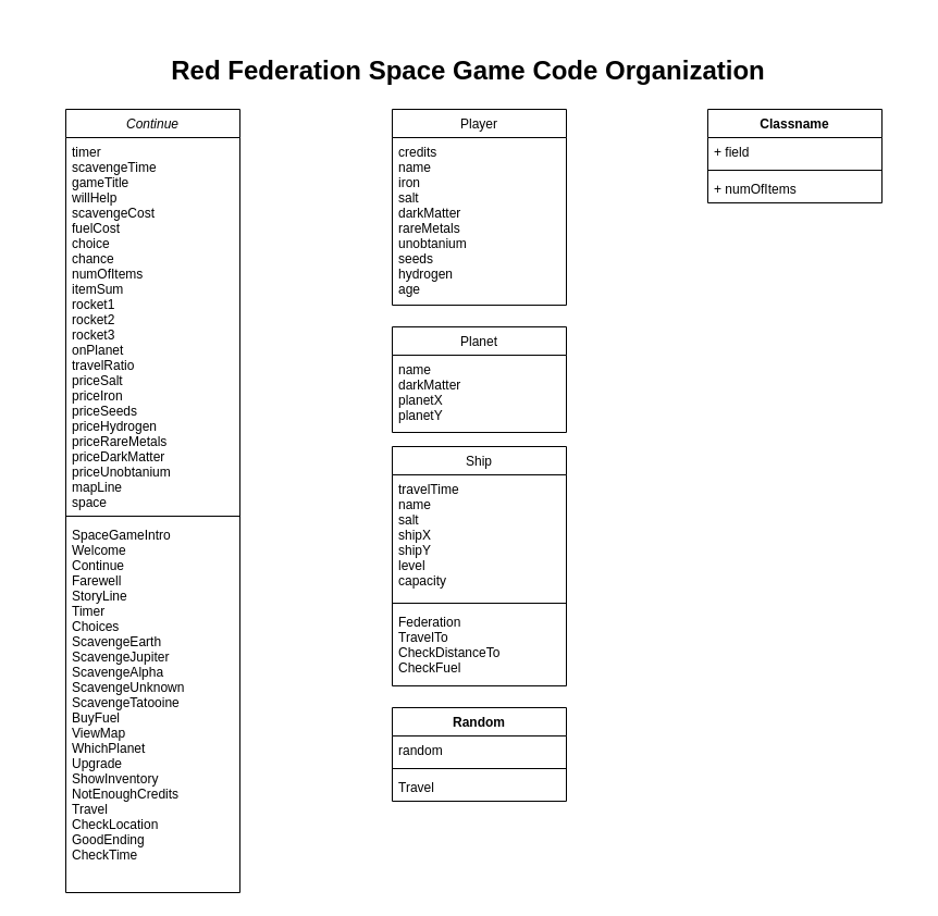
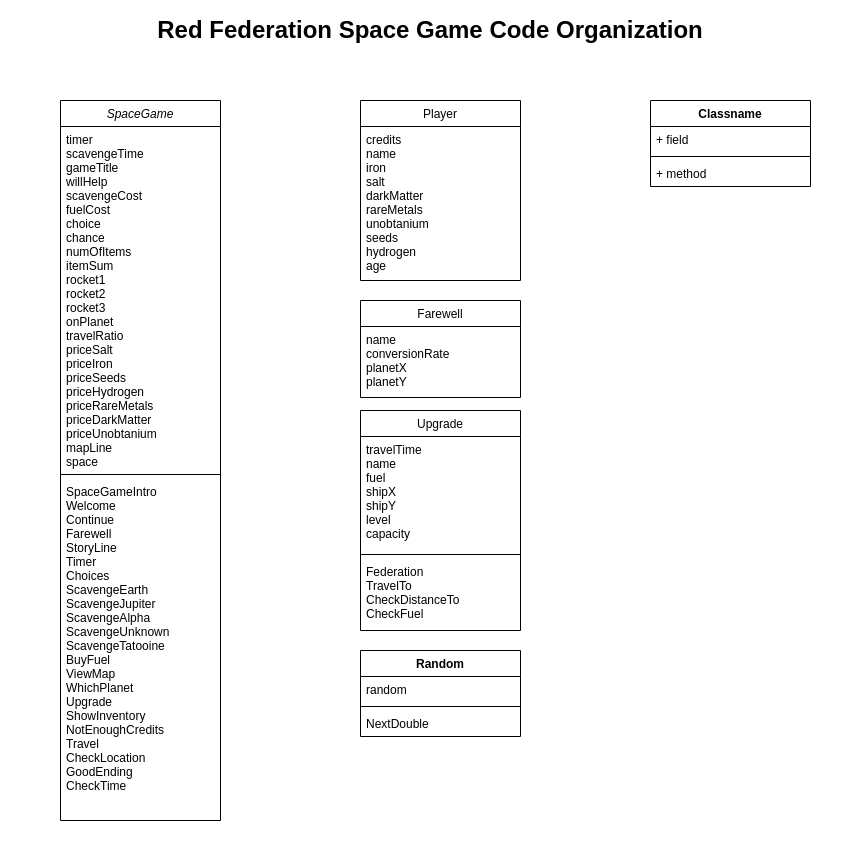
- <mxCell id="14" value="&lt;font style=&quot;font-size: 24px&quot;&gt;&lt;b&gt;Red Federation Space Game Code Organization&lt;/b&gt;&lt;/font&gt;" style="text;html=1;strokeColor=none;fillColor=none;align=center;verticalAlign=middle;whiteSpace=wrap;rounded=0;" parent="1" vertex="1"><mxGeometry x="20" y="55" width="820" height="20" as="geometry" /></mxCell>
+ <mxCell id="14" value="&lt;font style=&quot;font-size: 24px&quot;&gt;&lt;b&gt;Red Federation Space Game Code Organization&lt;/b&gt;&lt;/font&gt;" style="text;html=1;strokeColor=none;fillColor=none;align=center;verticalAlign=middle;whiteSpace=wrap;rounded=0;" parent="1" vertex="1"><mxGeometry y="20" width="820" height="20" as="geometry" x="20" /></mxCell>
- <mxCell id="2" value="Continue" style="swimlane;fontStyle=2;align=center;verticalAlign=top;childLayout=stackLayout;horizontal=1;startSize=26;horizontalStack=0;resizeParent=1;resizeLast=0;collapsible=1;marginBottom=0;rounded=0;shadow=0;strokeWidth=1;" parent="1" vertex="1"><mxGeometry x="60" y="100" width="160" height="720" as="geometry"><mxRectangle x="230" y="140" width="160" height="26" as="alternateBounds" /></mxGeometry></mxCell>
+ <mxCell id="2" value="SpaceGame" style="swimlane;fontStyle=2;align=center;verticalAlign=top;childLayout=stackLayout;horizontal=1;startSize=26;horizontalStack=0;resizeParent=1;resizeLast=0;collapsible=1;marginBottom=0;rounded=0;shadow=0;strokeWidth=1;" parent="1" vertex="1"><mxGeometry x="60" y="100" width="160" height="720" as="geometry"><mxRectangle x="230" y="140" width="160" height="26" as="alternateBounds" /></mxGeometry></mxCell>
- <mxCell id="18" value="+ numOfItems" style="text;strokeColor=none;fillColor=none;align=left;verticalAlign=top;spacingLeft=4;spacingRight=4;overflow=hidden;rotatable=0;points=[[0,0.5],[1,0.5]];portConstraint=eastwest;" parent="15" vertex="1"><mxGeometry y="60" width="160" height="26" as="geometry" /></mxCell>
+ <mxCell id="18" value="+ method" style="text;strokeColor=none;fillColor=none;align=left;verticalAlign=top;spacingLeft=4;spacingRight=4;overflow=hidden;rotatable=0;points=[[0,0.5],[1,0.5]];portConstraint=eastwest;" parent="15" vertex="1"><mxGeometry y="60" width="160" height="26" as="geometry" /></mxCell>
- <mxCell id="6" value="Planet" style="swimlane;fontStyle=0;align=center;verticalAlign=top;childLayout=stackLayout;horizontal=1;startSize=26;horizontalStack=0;resizeParent=1;resizeLast=0;collapsible=1;marginBottom=0;rounded=0;shadow=0;strokeWidth=1;" parent="1" vertex="1"><mxGeometry x="360" y="300" width="160" height="97" as="geometry"><mxRectangle x="130" y="380" width="160" height="26" as="alternateBounds" /></mxGeometry></mxCell>
+ <mxCell id="6" value="Farewell" style="swimlane;fontStyle=0;align=center;verticalAlign=top;childLayout=stackLayout;horizontal=1;startSize=26;horizontalStack=0;resizeParent=1;resizeLast=0;collapsible=1;marginBottom=0;rounded=0;shadow=0;strokeWidth=1;" parent="1" vertex="1"><mxGeometry x="360" y="300" width="160" height="97" as="geometry"><mxRectangle x="130" y="380" width="160" height="26" as="alternateBounds" /></mxGeometry></mxCell>
- <mxCell id="7" value="name&#10;darkMatter&#10;planetX&#10;planetY" style="text;align=left;verticalAlign=top;spacingLeft=4;spacingRight=4;overflow=hidden;rotatable=0;points=[[0,0.5],[1,0.5]];portConstraint=eastwest;rounded=0;shadow=0;html=0;" parent="6" vertex="1"><mxGeometry y="26" width="160" height="68" as="geometry" /></mxCell>
+ <mxCell id="7" value="name&#10;conversionRate&#10;planetX&#10;planetY" style="text;align=left;verticalAlign=top;spacingLeft=4;spacingRight=4;overflow=hidden;rotatable=0;points=[[0,0.5],[1,0.5]];portConstraint=eastwest;rounded=0;shadow=0;html=0;" parent="6" vertex="1"><mxGeometry y="26" width="160" height="68" as="geometry" /></mxCell>
- <mxCell id="19" value="Ship" style="swimlane;fontStyle=0;align=center;verticalAlign=top;childLayout=stackLayout;horizontal=1;startSize=26;horizontalStack=0;resizeParent=1;resizeParentMax=0;resizeLast=0;collapsible=1;marginBottom=0;" vertex="1" parent="1"><mxGeometry x="360" y="410" width="160" height="220" as="geometry" /></mxCell>
+ <mxCell id="19" value="Upgrade" style="swimlane;fontStyle=0;align=center;verticalAlign=top;childLayout=stackLayout;horizontal=1;startSize=26;horizontalStack=0;resizeParent=1;resizeParentMax=0;resizeLast=0;collapsible=1;marginBottom=0;" vertex="1" parent="1"><mxGeometry x="360" y="410" width="160" height="220" as="geometry" /></mxCell>
- <mxCell id="20" value="travelTime&#10;name&#10;salt&#10;shipX&#10;shipY&#10;level&#10;capacity&#10;" style="text;strokeColor=none;fillColor=none;align=left;verticalAlign=top;spacingLeft=4;spacingRight=4;overflow=hidden;rotatable=0;points=[[0,0.5],[1,0.5]];portConstraint=eastwest;" vertex="1" parent="19"><mxGeometry y="26" width="160" height="114" as="geometry" /></mxCell>
+ <mxCell id="20" value="travelTime&#10;name&#10;fuel&#10;shipX&#10;shipY&#10;level&#10;capacity&#10;" style="text;strokeColor=none;fillColor=none;align=left;verticalAlign=top;spacingLeft=4;spacingRight=4;overflow=hidden;rotatable=0;points=[[0,0.5],[1,0.5]];portConstraint=eastwest;" vertex="1" parent="19"><mxGeometry y="26" width="160" height="114" as="geometry" /></mxCell>
- <mxCell id="13" value="Travel" style="text;strokeColor=none;fillColor=none;align=left;verticalAlign=top;spacingLeft=4;spacingRight=4;overflow=hidden;rotatable=0;points=[[0,0.5],[1,0.5]];portConstraint=eastwest;" parent="10" vertex="1"><mxGeometry y="60" width="160" height="26" as="geometry" /></mxCell>
+ <mxCell id="13" value="NextDouble" style="text;strokeColor=none;fillColor=none;align=left;verticalAlign=top;spacingLeft=4;spacingRight=4;overflow=hidden;rotatable=0;points=[[0,0.5],[1,0.5]];portConstraint=eastwest;" parent="10" vertex="1"><mxGeometry y="60" width="160" height="26" as="geometry" /></mxCell>
